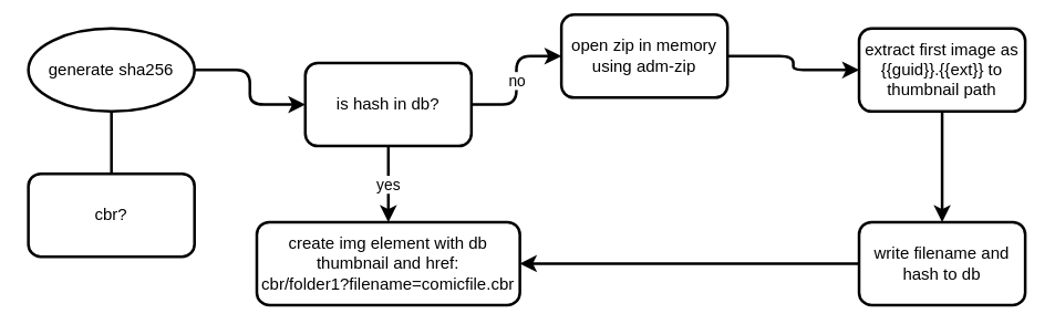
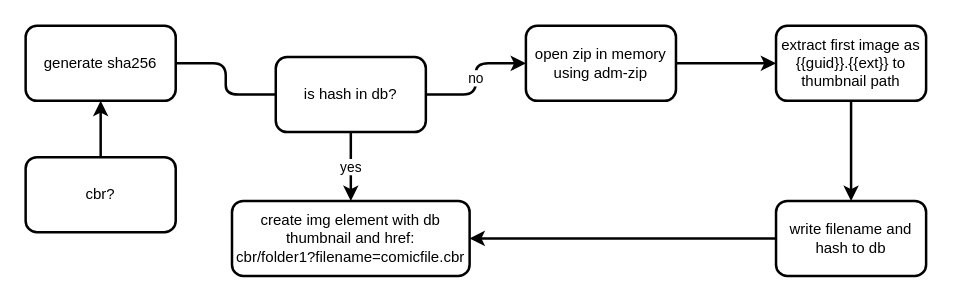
- <mxCell id="11" value="open zip in memory using adm-zip" style="rounded=1;whiteSpace=wrap;html=1;sketch=0;strokeWidth=2;" vertex="1" parent="1"><mxGeometry x="405" y="10" width="120" height="60" as="geometry" /></mxCell>
+ <mxCell id="11" value="open zip in memory using adm-zip" style="rounded=1;whiteSpace=wrap;html=1;sketch=0;strokeWidth=2;" vertex="1" parent="1"><mxGeometry x="420" y="20" width="120" height="60" as="geometry" /></mxCell>
- <mxCell id="5" value="generate sha256" style="ellipse;whiteSpace=wrap;html=1;sketch=0;strokeWidth=2;" vertex="1" parent="1"><mxGeometry x="20" y="20" width="120" height="60" as="geometry" /></mxCell>
+ <mxCell id="5" value="generate sha256" style="rounded=1;whiteSpace=wrap;html=1;sketch=0;strokeWidth=2;" vertex="1" parent="1"><mxGeometry x="20" y="20" width="120" height="60" as="geometry" /></mxCell>
- <mxCell id="4" value="" style="edgeStyle=orthogonalEdgeStyle;curved=0;rounded=1;sketch=0;orthogonalLoop=1;jettySize=auto;html=1;strokeWidth=2;" edge="1" parent="1" source="5" target="8"><mxGeometry relative="1" as="geometry" /></mxCell>
+ <mxCell id="4" value="" style="edgeStyle=orthogonalEdgeStyle;curved=0;rounded=1;sketch=0;orthogonalLoop=1;jettySize=auto;html=1;strokeWidth=2;endArrow=none;" edge="1" parent="1" source="5" target="8"><mxGeometry relative="1" as="geometry" /></mxCell>
- <mxCell id="2" value="" style="edgeStyle=orthogonalEdgeStyle;curved=0;rounded=1;sketch=0;orthogonalLoop=1;jettySize=auto;html=1;strokeWidth=2;endArrow=none;" edge="1" parent="1" source="3" target="5"><mxGeometry relative="1" as="geometry" /></mxCell>
+ <mxCell id="2" value="" style="edgeStyle=orthogonalEdgeStyle;curved=0;rounded=1;sketch=0;orthogonalLoop=1;jettySize=auto;html=1;strokeWidth=2;" edge="1" parent="1" source="3" target="5"><mxGeometry relative="1" as="geometry" /></mxCell>
